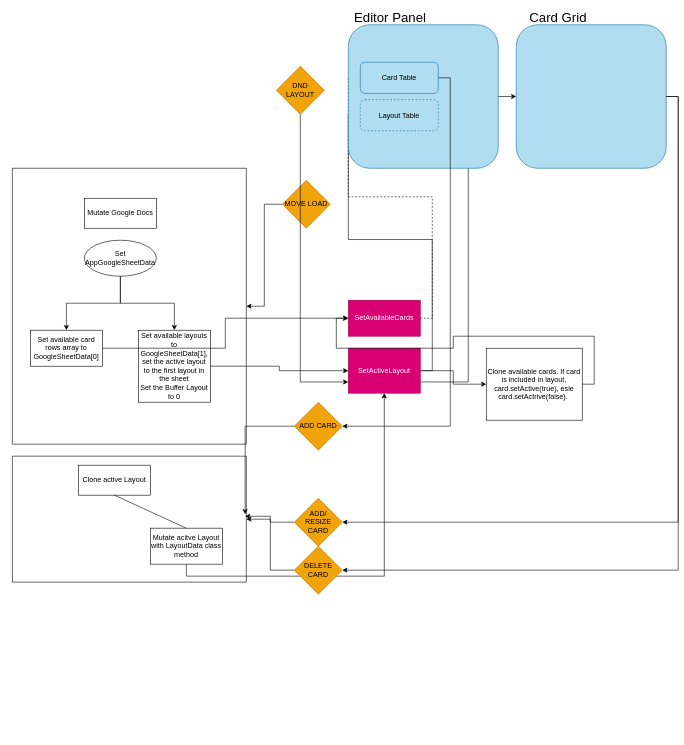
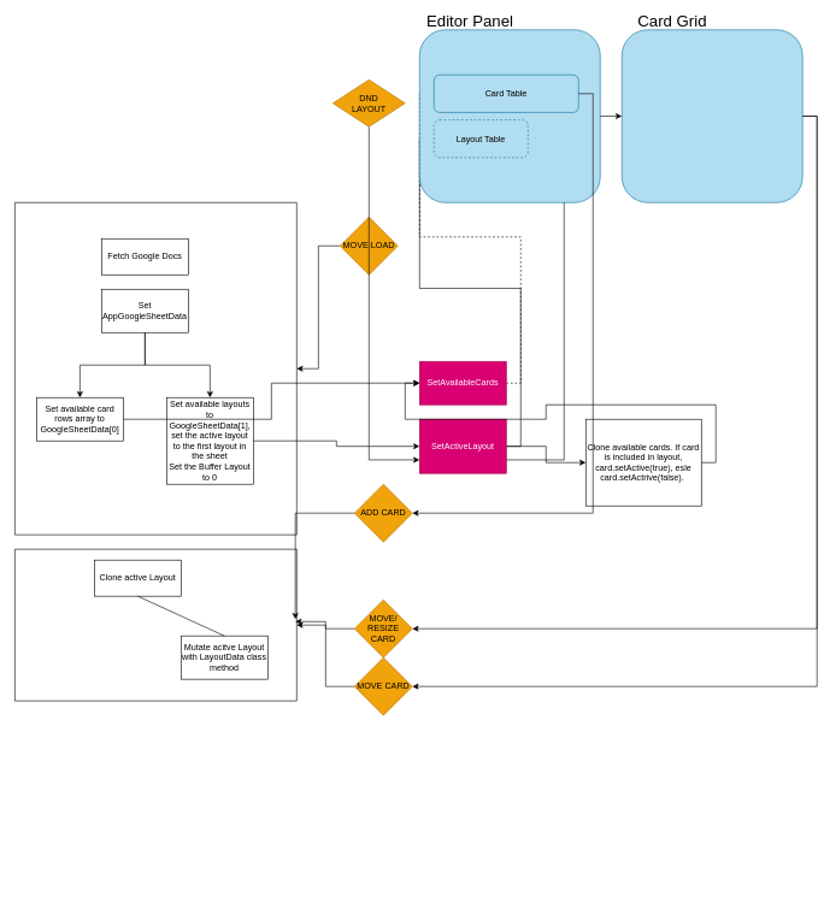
- <mxCell id="31" value="Card Table" style="rounded=1;whiteSpace=wrap;html=1;fillColor=#b1ddf0;strokeColor=#10739e;" vertex="1" parent="28"><mxGeometry x="20" y="83.2" width="130" height="52" as="geometry" /></mxCell>
+ <mxCell id="31" value="Card Table" style="rounded=1;whiteSpace=wrap;html=1;fillColor=#b1ddf0;strokeColor=#10739e;" vertex="1" parent="28"><mxGeometry x="20" y="83.2" width="200" height="52" as="geometry" /></mxCell>
- <mxCell id="37" value="DND &lt;br&gt;LAYOUT" style="rhombus;whiteSpace=wrap;html=1;fillColor=#f0a30a;strokeColor=#BD7000;fontColor=#000000;" vertex="1" parent="1"><mxGeometry x="460" y="110" width="80" height="80" as="geometry" /></mxCell>
+ <mxCell id="37" value="DND &lt;br&gt;LAYOUT" style="rhombus;whiteSpace=wrap;html=1;fillColor=#f0a30a;strokeColor=#BD7000;fontColor=#000000;" vertex="1" parent="1"><mxGeometry x="460" y="110" width="100" height="65" as="geometry" /></mxCell>
- <mxCell id="4" value="Mutate Google Docs" style="rounded=0;whiteSpace=wrap;html=1;" vertex="1" parent="2"><mxGeometry x="120" y="50" width="120" height="50" as="geometry" /></mxCell>
+ <mxCell id="4" value="Fetch Google Docs" style="rounded=0;whiteSpace=wrap;html=1;" vertex="1" parent="2"><mxGeometry x="120" y="50" width="120" height="50" as="geometry" /></mxCell>
- <mxCell id="5" value="Set AppGoogleSheetData&lt;br&gt;" style="ellipse;whiteSpace=wrap;html=1;" vertex="1" parent="2"><mxGeometry x="120" y="120" width="120" height="60" as="geometry" /></mxCell>
+ <mxCell id="5" value="Set AppGoogleSheetData&lt;br&gt;" style="rounded=0;whiteSpace=wrap;html=1;" vertex="1" parent="2"><mxGeometry x="120" y="120" width="120" height="60" as="geometry" /></mxCell>
- <mxCell id="41" value="ADD/&lt;br&gt;RESIZE&lt;br&gt;CARD" style="rhombus;whiteSpace=wrap;html=1;fillColor=#f0a30a;strokeColor=#BD7000;fontColor=#000000;" vertex="1" parent="1"><mxGeometry x="490" y="830" width="80" height="80" as="geometry" /></mxCell>
+ <mxCell id="41" value="MOVE/&lt;br&gt;RESIZE&lt;br&gt;CARD" style="rhombus;whiteSpace=wrap;html=1;fillColor=#f0a30a;strokeColor=#BD7000;fontColor=#000000;" vertex="1" parent="1"><mxGeometry x="490" y="830" width="80" height="80" as="geometry" /></mxCell>
- <mxCell id="43" value="DELETE CARD" style="rhombus;whiteSpace=wrap;html=1;fillColor=#f0a30a;strokeColor=#BD7000;fontColor=#000000;" vertex="1" parent="1"><mxGeometry x="490" y="910" width="80" height="80" as="geometry" /></mxCell>
+ <mxCell id="43" value="MOVE CARD" style="rhombus;whiteSpace=wrap;html=1;fillColor=#f0a30a;strokeColor=#BD7000;fontColor=#000000;" vertex="1" parent="1"><mxGeometry x="490" y="910" width="80" height="80" as="geometry" /></mxCell>
- <mxCell id="21" style="edgeStyle=orthogonalEdgeStyle;rounded=0;orthogonalLoop=1;jettySize=auto;html=1;exitX=0.5;exitY=1;exitDx=0;exitDy=0;entryX=0.5;entryY=1;entryDx=0;entryDy=0;" edge="1" parent="1" source="15" target="20"><mxGeometry relative="1" as="geometry"><mxPoint x="200" y="960" as="targetPoint" /></mxGeometry></mxCell>
